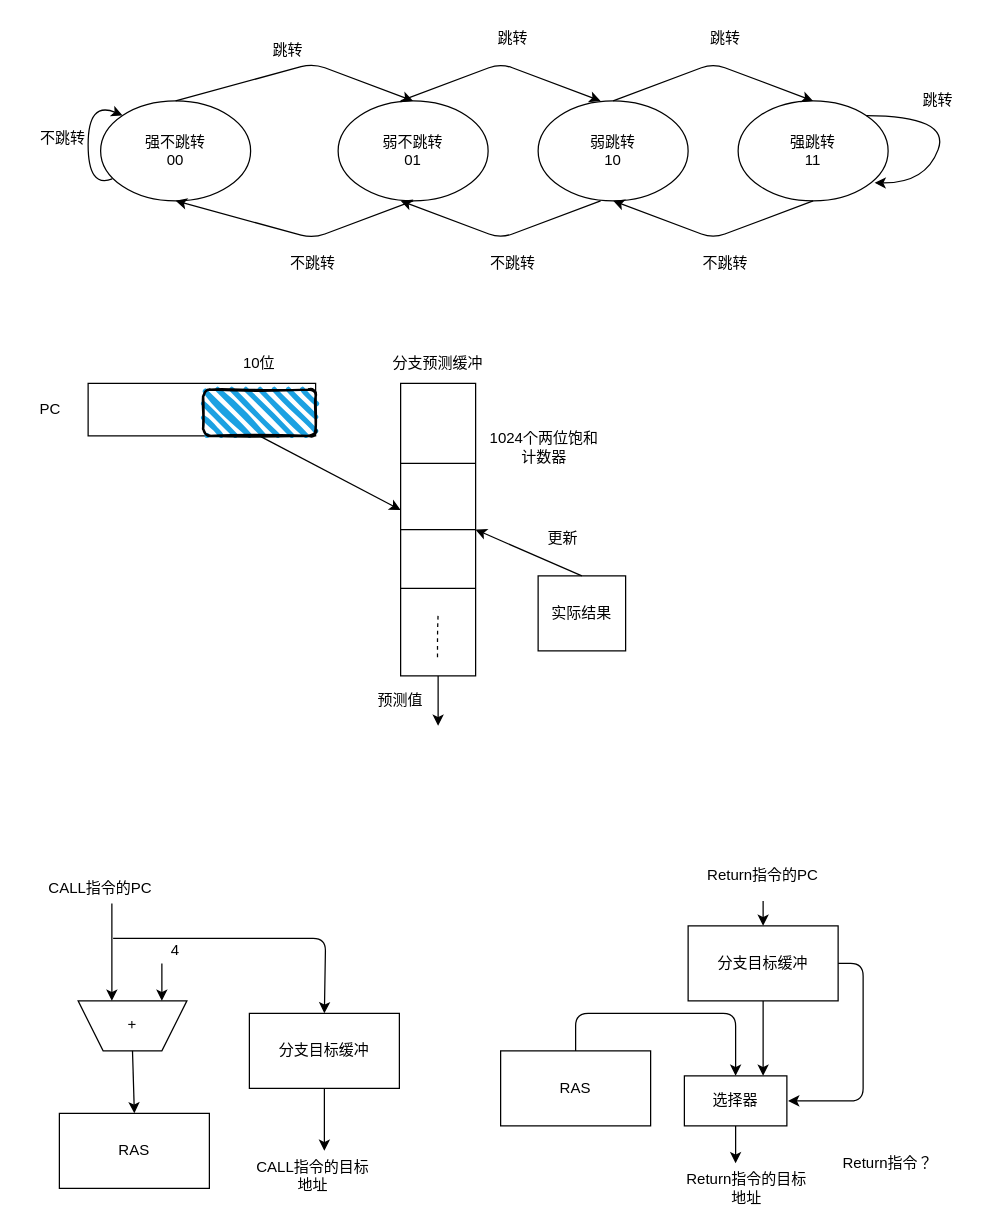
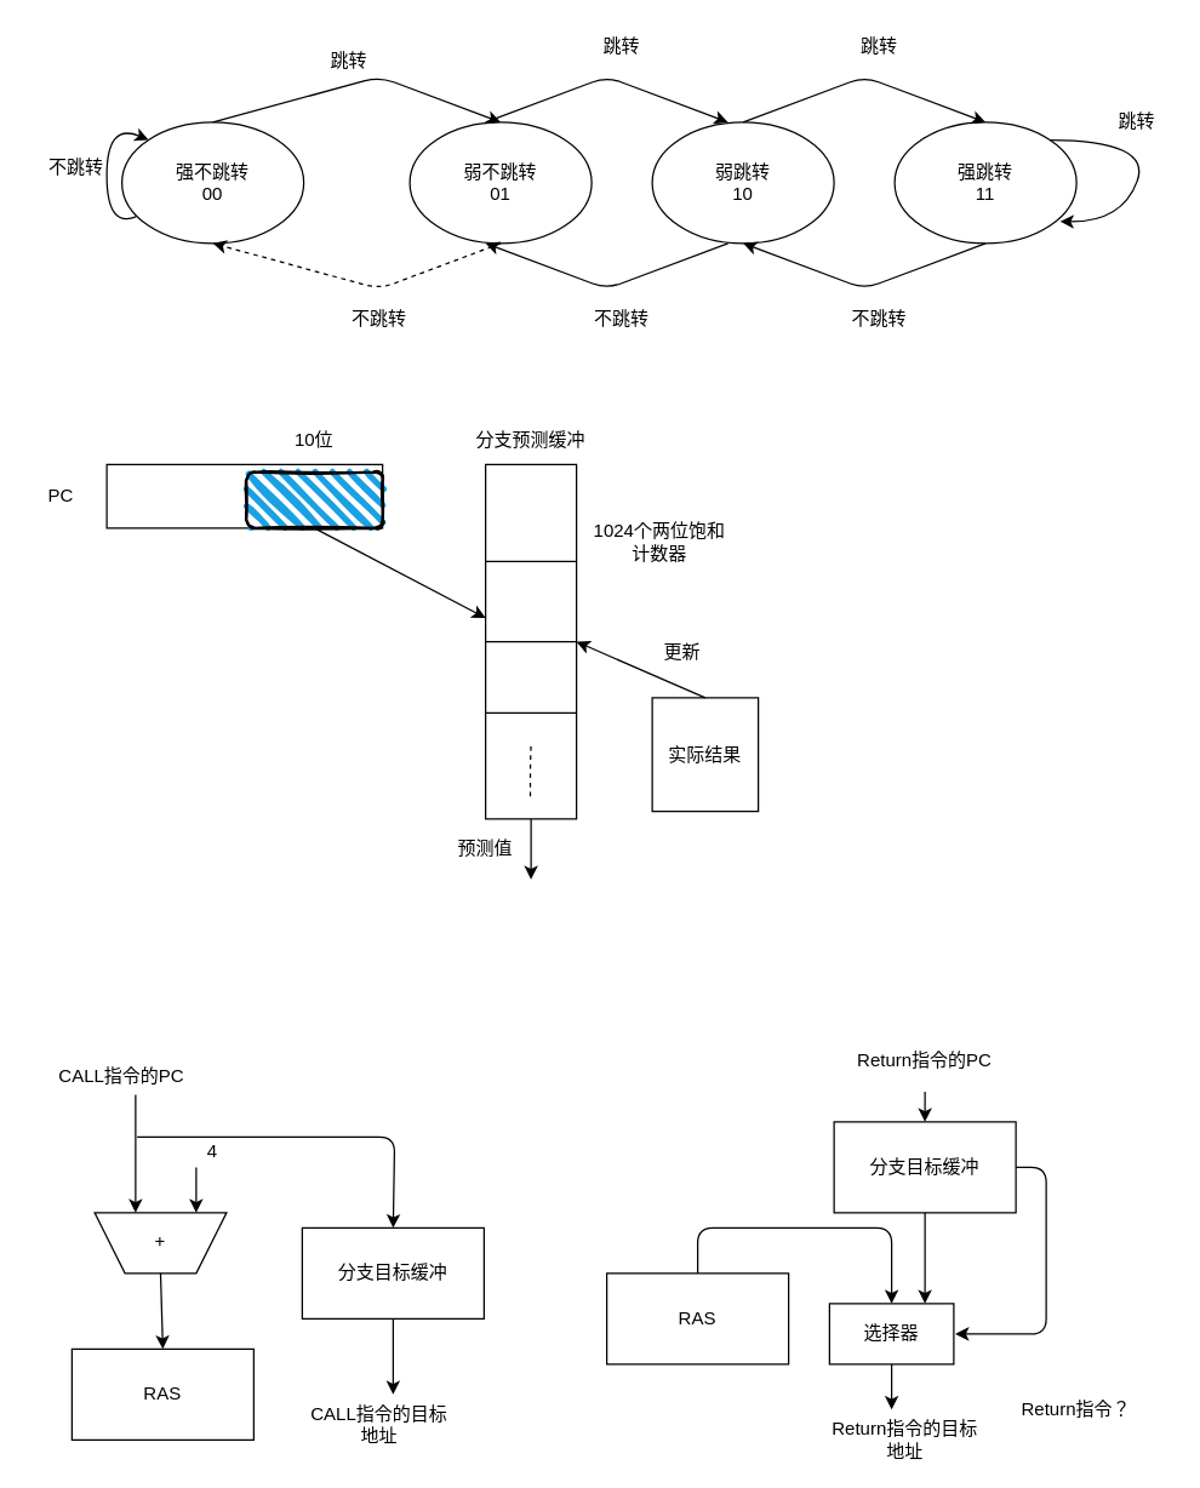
- <mxCell id="11" value="" style="endArrow=classic;html=1;exitX=0.5;exitY=1;exitDx=0;exitDy=0;entryX=0.5;entryY=1;entryDx=0;entryDy=0;" parent="1" source="3" target="2" edge="1"><mxGeometry width="50" height="50" relative="1" as="geometry"><mxPoint x="360" y="220" as="sourcePoint" /><mxPoint x="410" y="170" as="targetPoint" /><Array as="points"><mxPoint x="250" y="190" /></Array></mxGeometry></mxCell>
+ <mxCell id="11" value="" style="endArrow=classic;html=1;exitX=0.5;exitY=1;exitDx=0;exitDy=0;entryX=0.5;entryY=1;entryDx=0;entryDy=0;dashed=1;" parent="1" source="3" target="2" edge="1"><mxGeometry width="50" height="50" relative="1" as="geometry"><mxPoint x="360" y="220" as="sourcePoint" /><mxPoint x="410" y="170" as="targetPoint" /><Array as="points"><mxPoint x="250" y="190" /></Array></mxGeometry></mxCell>
- <mxCell id="33" value="实际结果" style="rounded=0;whiteSpace=wrap;html=1;" parent="1" vertex="1"><mxGeometry x="430" y="460" width="70" height="60" as="geometry" /></mxCell>
+ <mxCell id="33" value="实际结果" style="rounded=0;whiteSpace=wrap;html=1;" parent="1" vertex="1"><mxGeometry x="430" y="460" width="70" height="75" as="geometry" /></mxCell>
